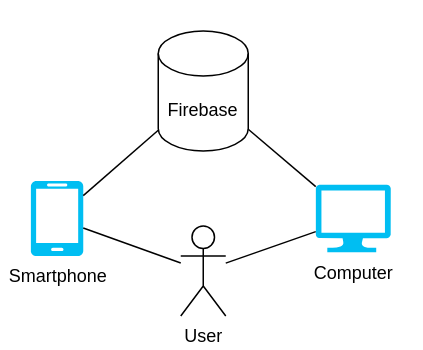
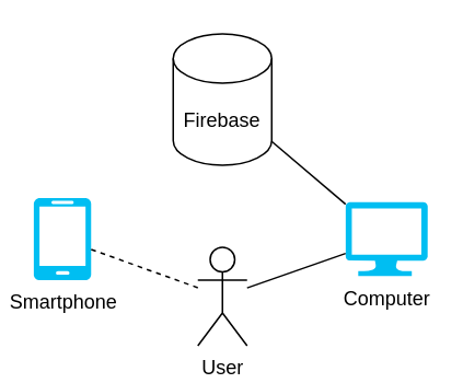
- <mxCell id="8" value="" style="endArrow=none;html=1;rounded=0;" edge="1" parent="1" source="3" target="5"><mxGeometry width="50" height="50" relative="1" as="geometry"><mxPoint x="160" y="350" as="sourcePoint" /><mxPoint x="210" y="300" as="targetPoint" /></mxGeometry></mxCell>
- <mxCell id="4" value="" style="endArrow=none;html=1;rounded=0;" edge="1" parent="1" source="2" target="3"><mxGeometry width="50" height="50" relative="1" as="geometry"><mxPoint x="310" y="320" as="sourcePoint" /><mxPoint x="360" y="270" as="targetPoint" /></mxGeometry></mxCell>
+ <mxCell id="4" value="" style="endArrow=none;html=1;rounded=0;dashed=1;" edge="1" parent="1" source="2" target="3"><mxGeometry width="50" height="50" relative="1" as="geometry"><mxPoint x="310" y="320" as="sourcePoint" /><mxPoint x="360" y="270" as="targetPoint" /></mxGeometry></mxCell>
